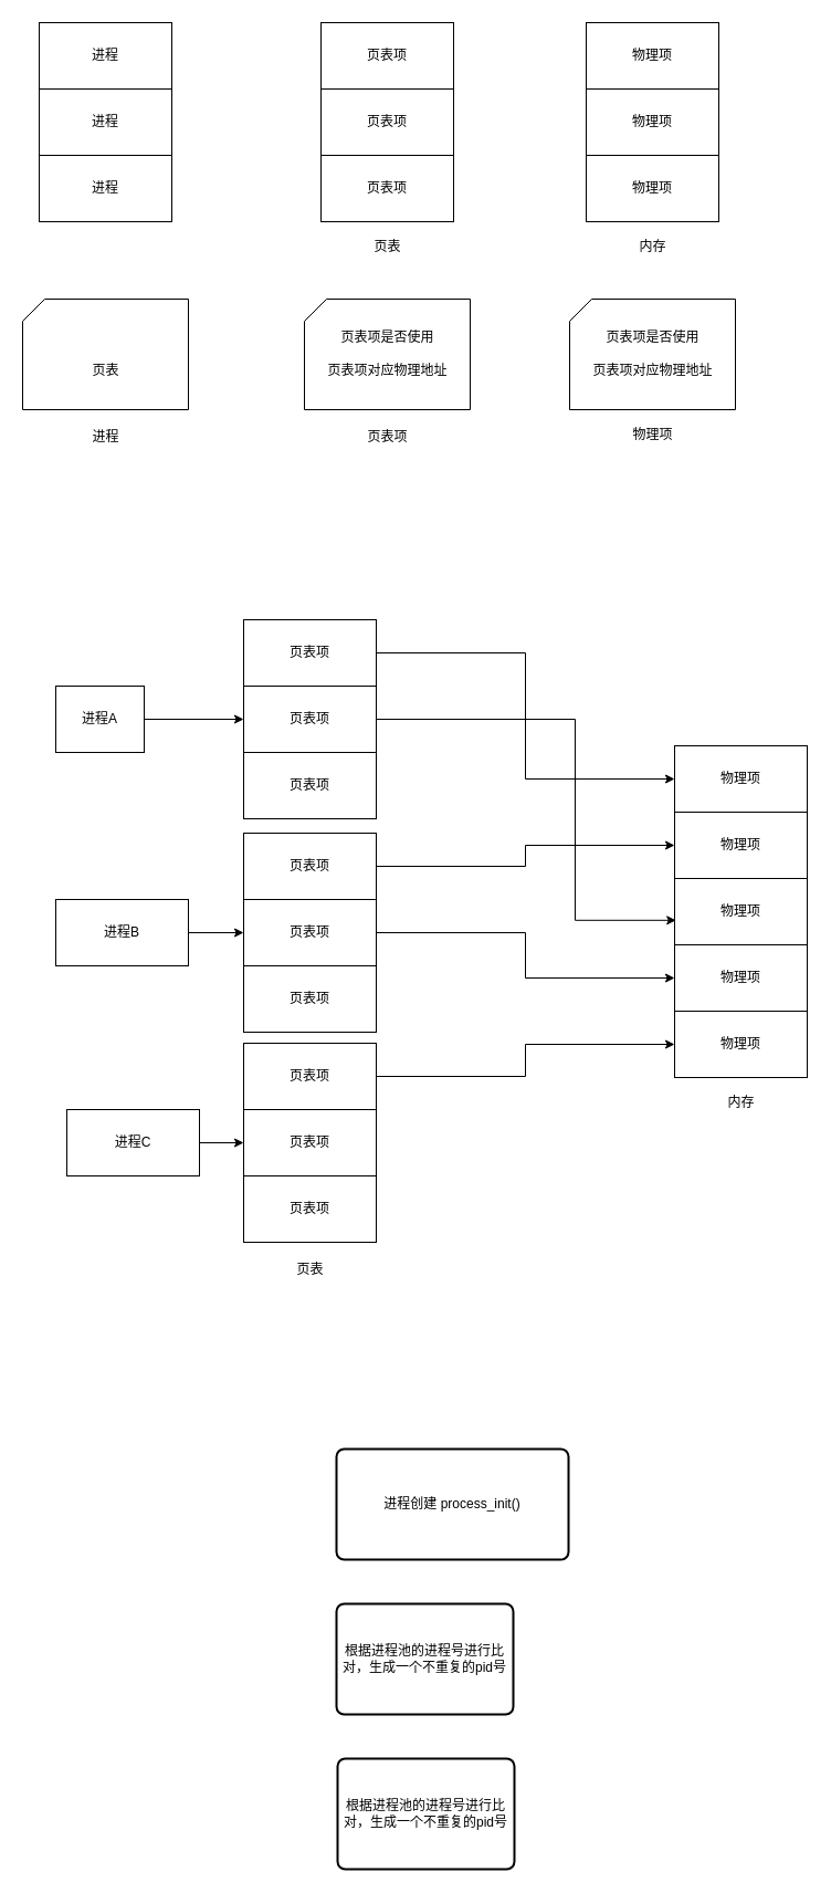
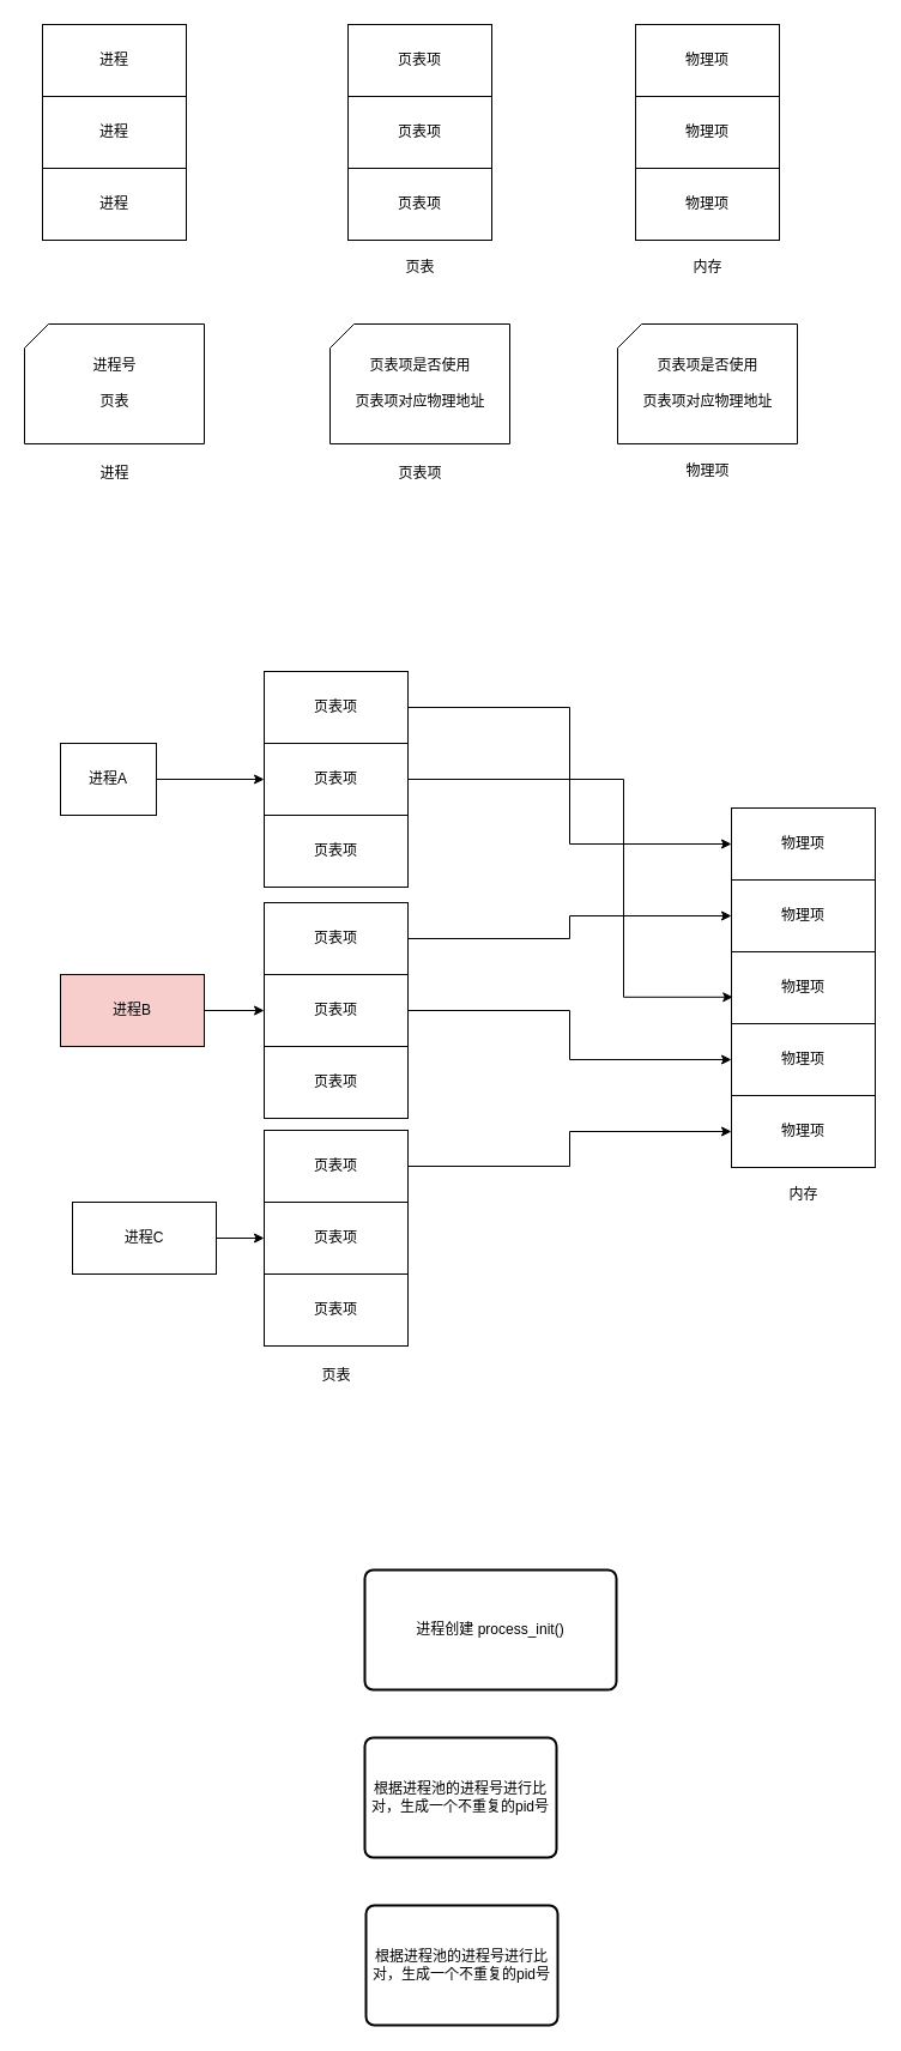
+ <mxCell id="5" value="进程号" style="text;html=1;align=center;verticalAlign=middle;resizable=0;points=[];autosize=1;strokeColor=none;fillColor=none;" vertex="1" parent="1"><mxGeometry x="65" y="290" width="60" height="30" as="geometry" /></mxCell>
- <mxCell id="46" value="进程B" style="whiteSpace=wrap;html=1;" vertex="1" parent="1"><mxGeometry x="50" y="813" width="120" height="60" as="geometry" /></mxCell>
+ <mxCell id="46" value="进程B" style="whiteSpace=wrap;html=1;fillColor=#f8cecc;" vertex="1" parent="1"><mxGeometry x="50" y="813" width="120" height="60" as="geometry" /></mxCell>
